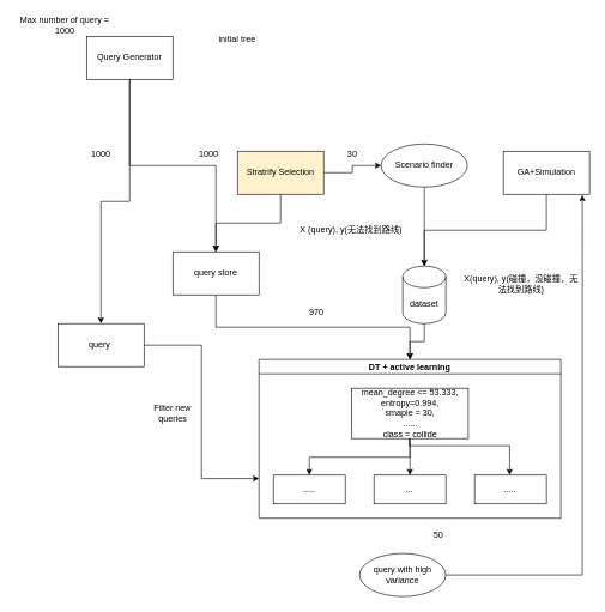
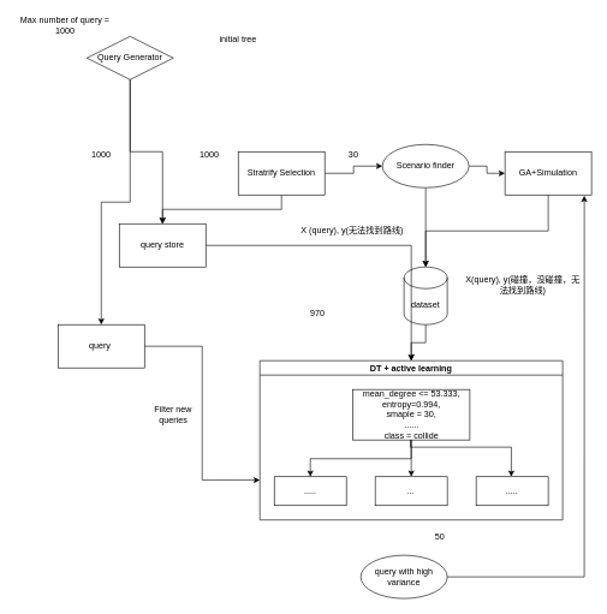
- <mxCell id="4" value="Query Generator" style="rounded=0;whiteSpace=wrap;html=1;" vertex="1" parent="1"><mxGeometry x="120" y="50" width="120" height="60" as="geometry" /></mxCell>
+ <mxCell id="4" value="Query Generator" style="rhombus;whiteSpace=wrap;html=1;" vertex="1" parent="1"><mxGeometry x="120" y="50" width="120" height="60" as="geometry" /></mxCell>
+ <mxCell id="15" value="" style="edgeStyle=orthogonalEdgeStyle;rounded=0;orthogonalLoop=1;jettySize=auto;html=1;" edge="1" parent="1" source="17" target="10"><mxGeometry relative="1" as="geometry" /></mxCell>
- <mxCell id="7" value="Stratrify Selection" style="whiteSpace=wrap;html=1;rounded=0;fillColor=#fff2cc;" vertex="1" parent="1"><mxGeometry x="330" y="210" width="120" height="60" as="geometry" /></mxCell>
+ <mxCell id="7" value="Stratrify Selection" style="whiteSpace=wrap;html=1;rounded=0;" vertex="1" parent="1"><mxGeometry x="330" y="210" width="120" height="60" as="geometry" /></mxCell>
- <mxCell id="28" value="query store" style="rounded=0;whiteSpace=wrap;html=1;" vertex="1" parent="1"><mxGeometry x="240" y="350" width="120" height="60" as="geometry" /></mxCell>
+ <mxCell id="28" value="query store" style="rounded=0;whiteSpace=wrap;html=1;" vertex="1" parent="1"><mxGeometry x="165" y="310" width="120" height="60" as="geometry" /></mxCell>
